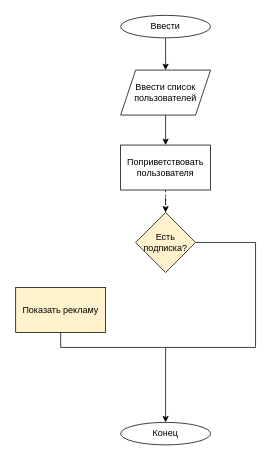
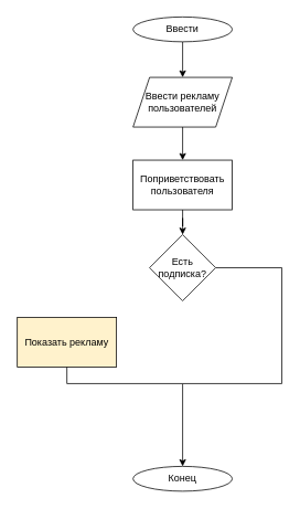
- <mxCell id="5" value="Ввести список пользователей" style="shape=parallelogram;perimeter=parallelogramPerimeter;whiteSpace=wrap;html=1;fixedSize=1;" vertex="1" parent="1"><mxGeometry x="160" y="93" width="120" height="60" as="geometry" /></mxCell>
+ <mxCell id="5" value="Ввести рекламу пользователей" style="shape=parallelogram;perimeter=parallelogramPerimeter;whiteSpace=wrap;html=1;fixedSize=1;" vertex="1" parent="1"><mxGeometry x="160" y="93" width="120" height="60" as="geometry" /></mxCell>
- <mxCell id="6" value="" style="edgeStyle=orthogonalEdgeStyle;rounded=0;orthogonalLoop=1;jettySize=auto;html=1;dashed=1;" edge="1" parent="1" source="7" target="9"><mxGeometry relative="1" as="geometry" /></mxCell>
+ <mxCell id="6" value="" style="edgeStyle=orthogonalEdgeStyle;rounded=0;orthogonalLoop=1;jettySize=auto;html=1;" edge="1" parent="1" source="7" target="9"><mxGeometry relative="1" as="geometry" /></mxCell>
- <mxCell id="9" value="Есть подписка?" style="rhombus;whiteSpace=wrap;html=1;fillColor=#fff2cc;" vertex="1" parent="1"><mxGeometry x="180" y="283" width="80" height="80" as="geometry" /></mxCell>
+ <mxCell id="9" value="Есть подписка?" style="rhombus;whiteSpace=wrap;html=1;" vertex="1" parent="1"><mxGeometry x="180" y="283" width="80" height="80" as="geometry" /></mxCell>
